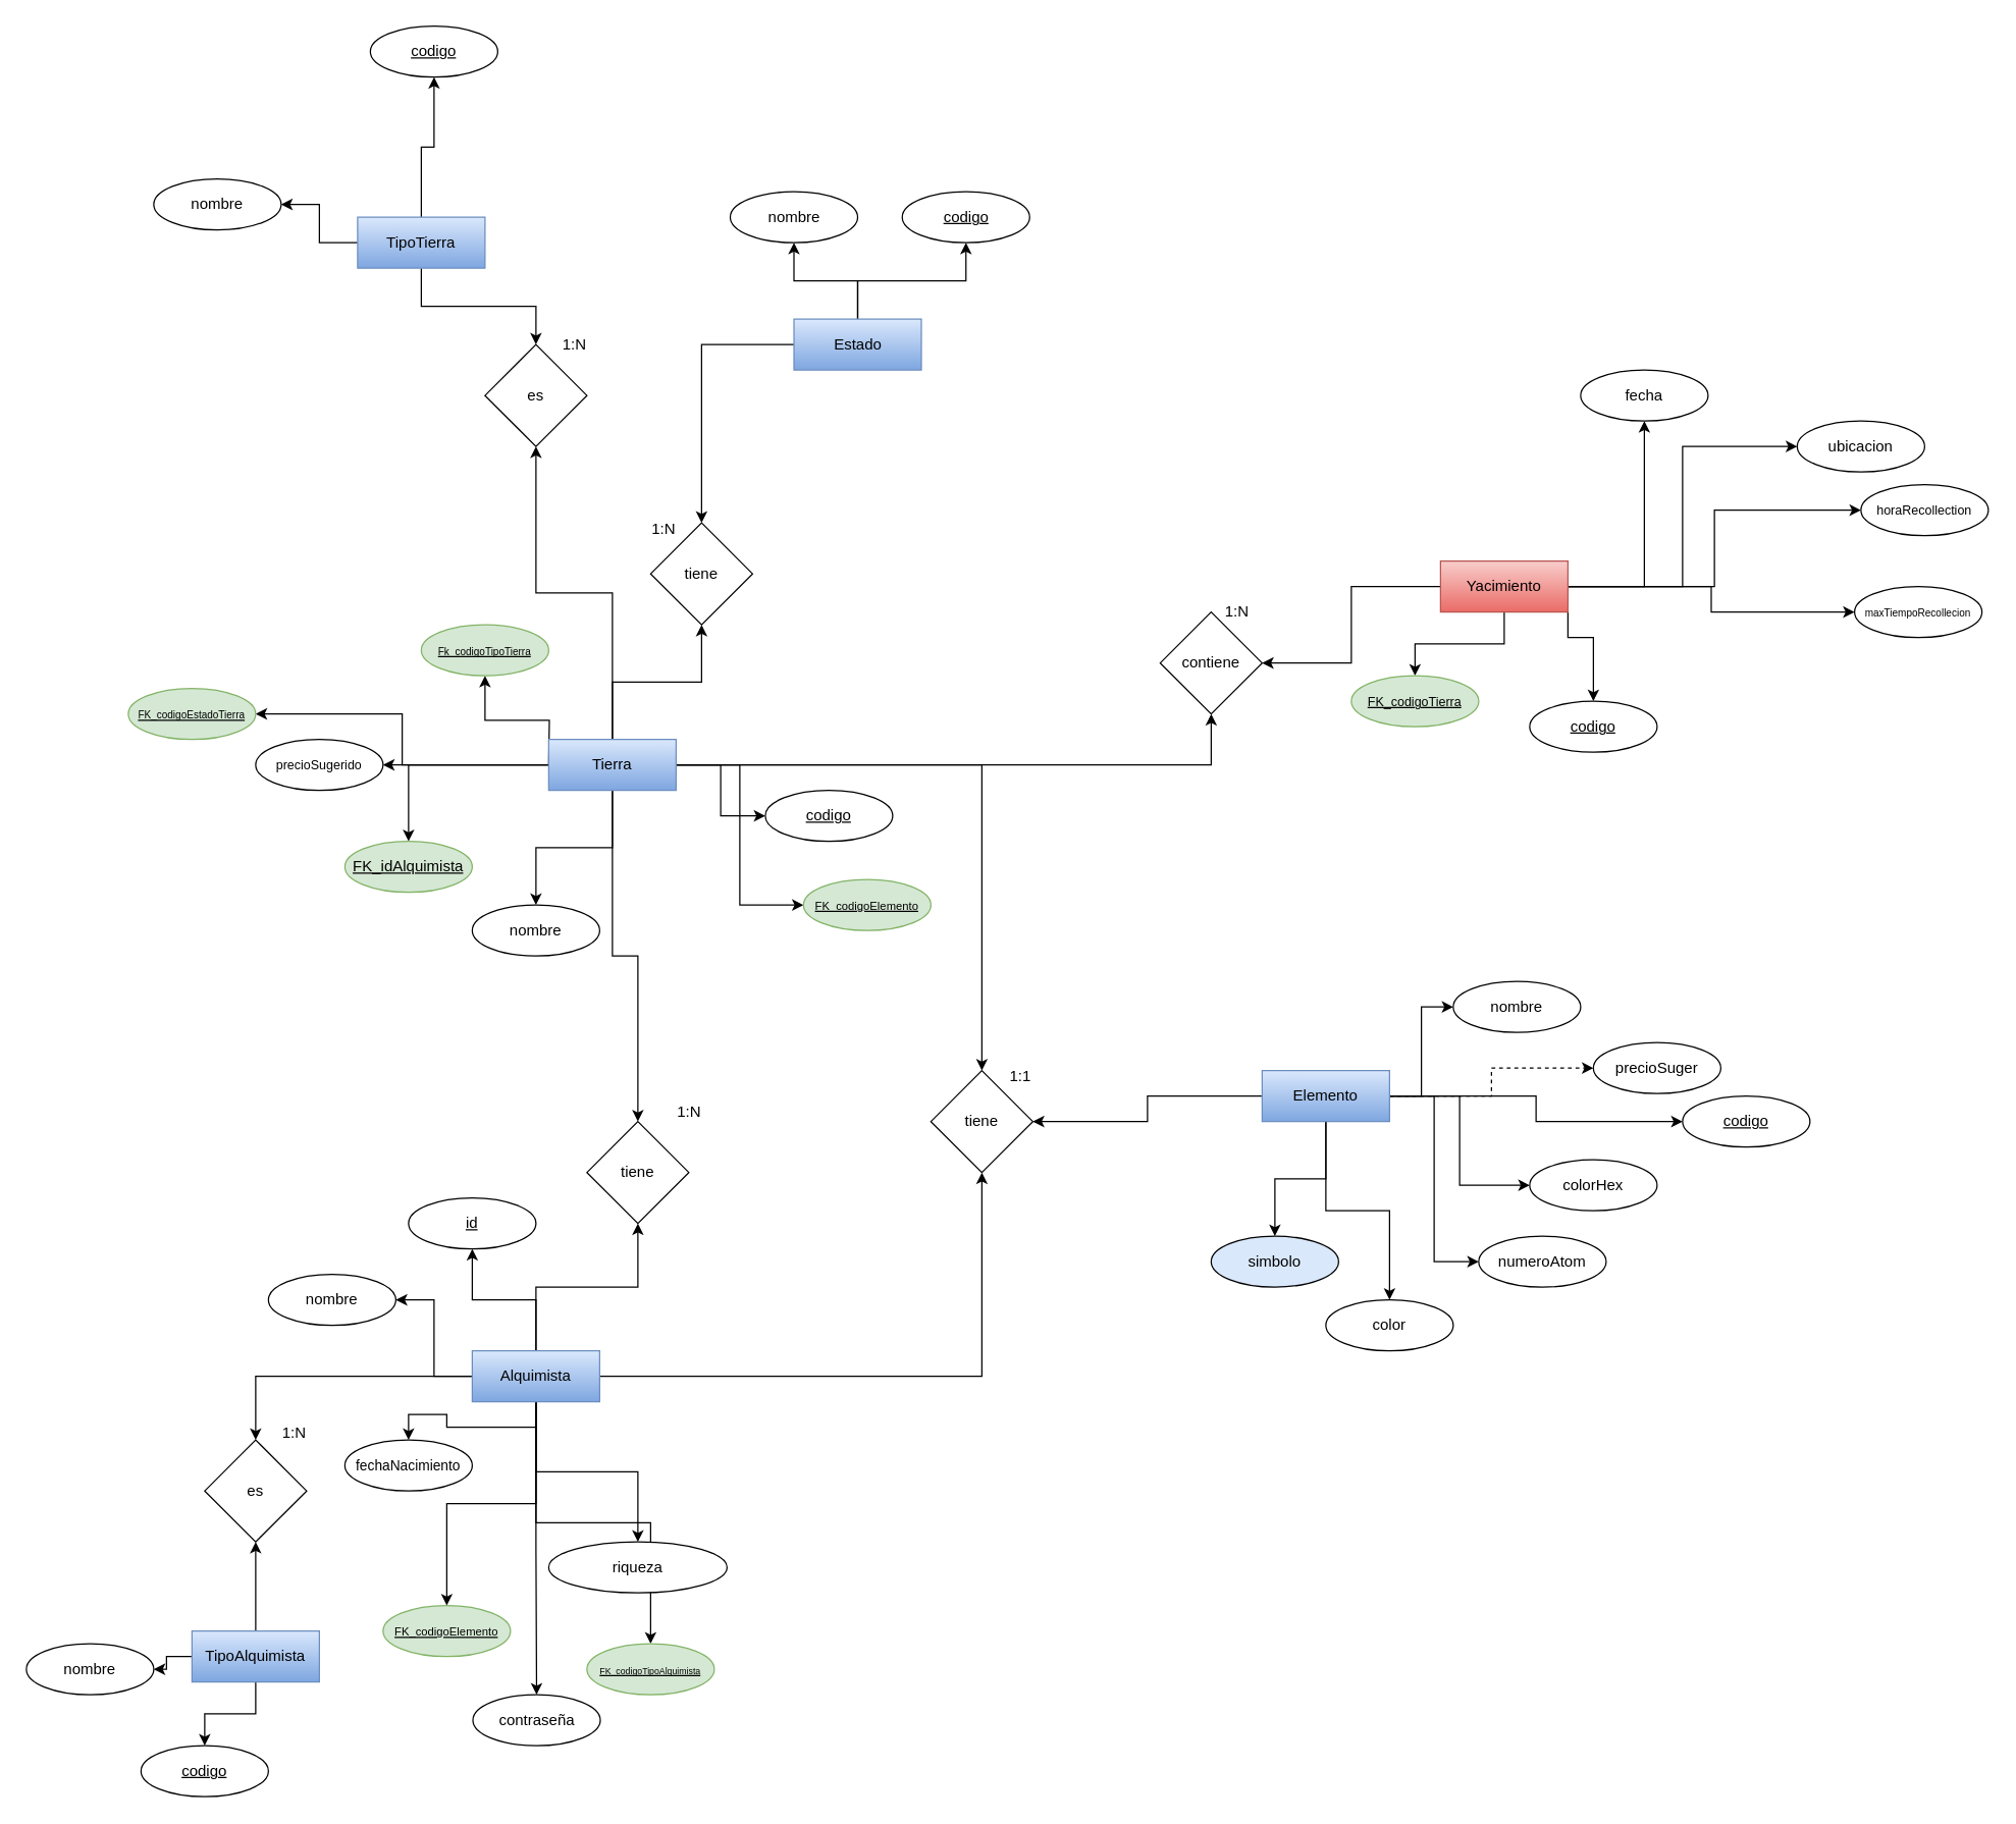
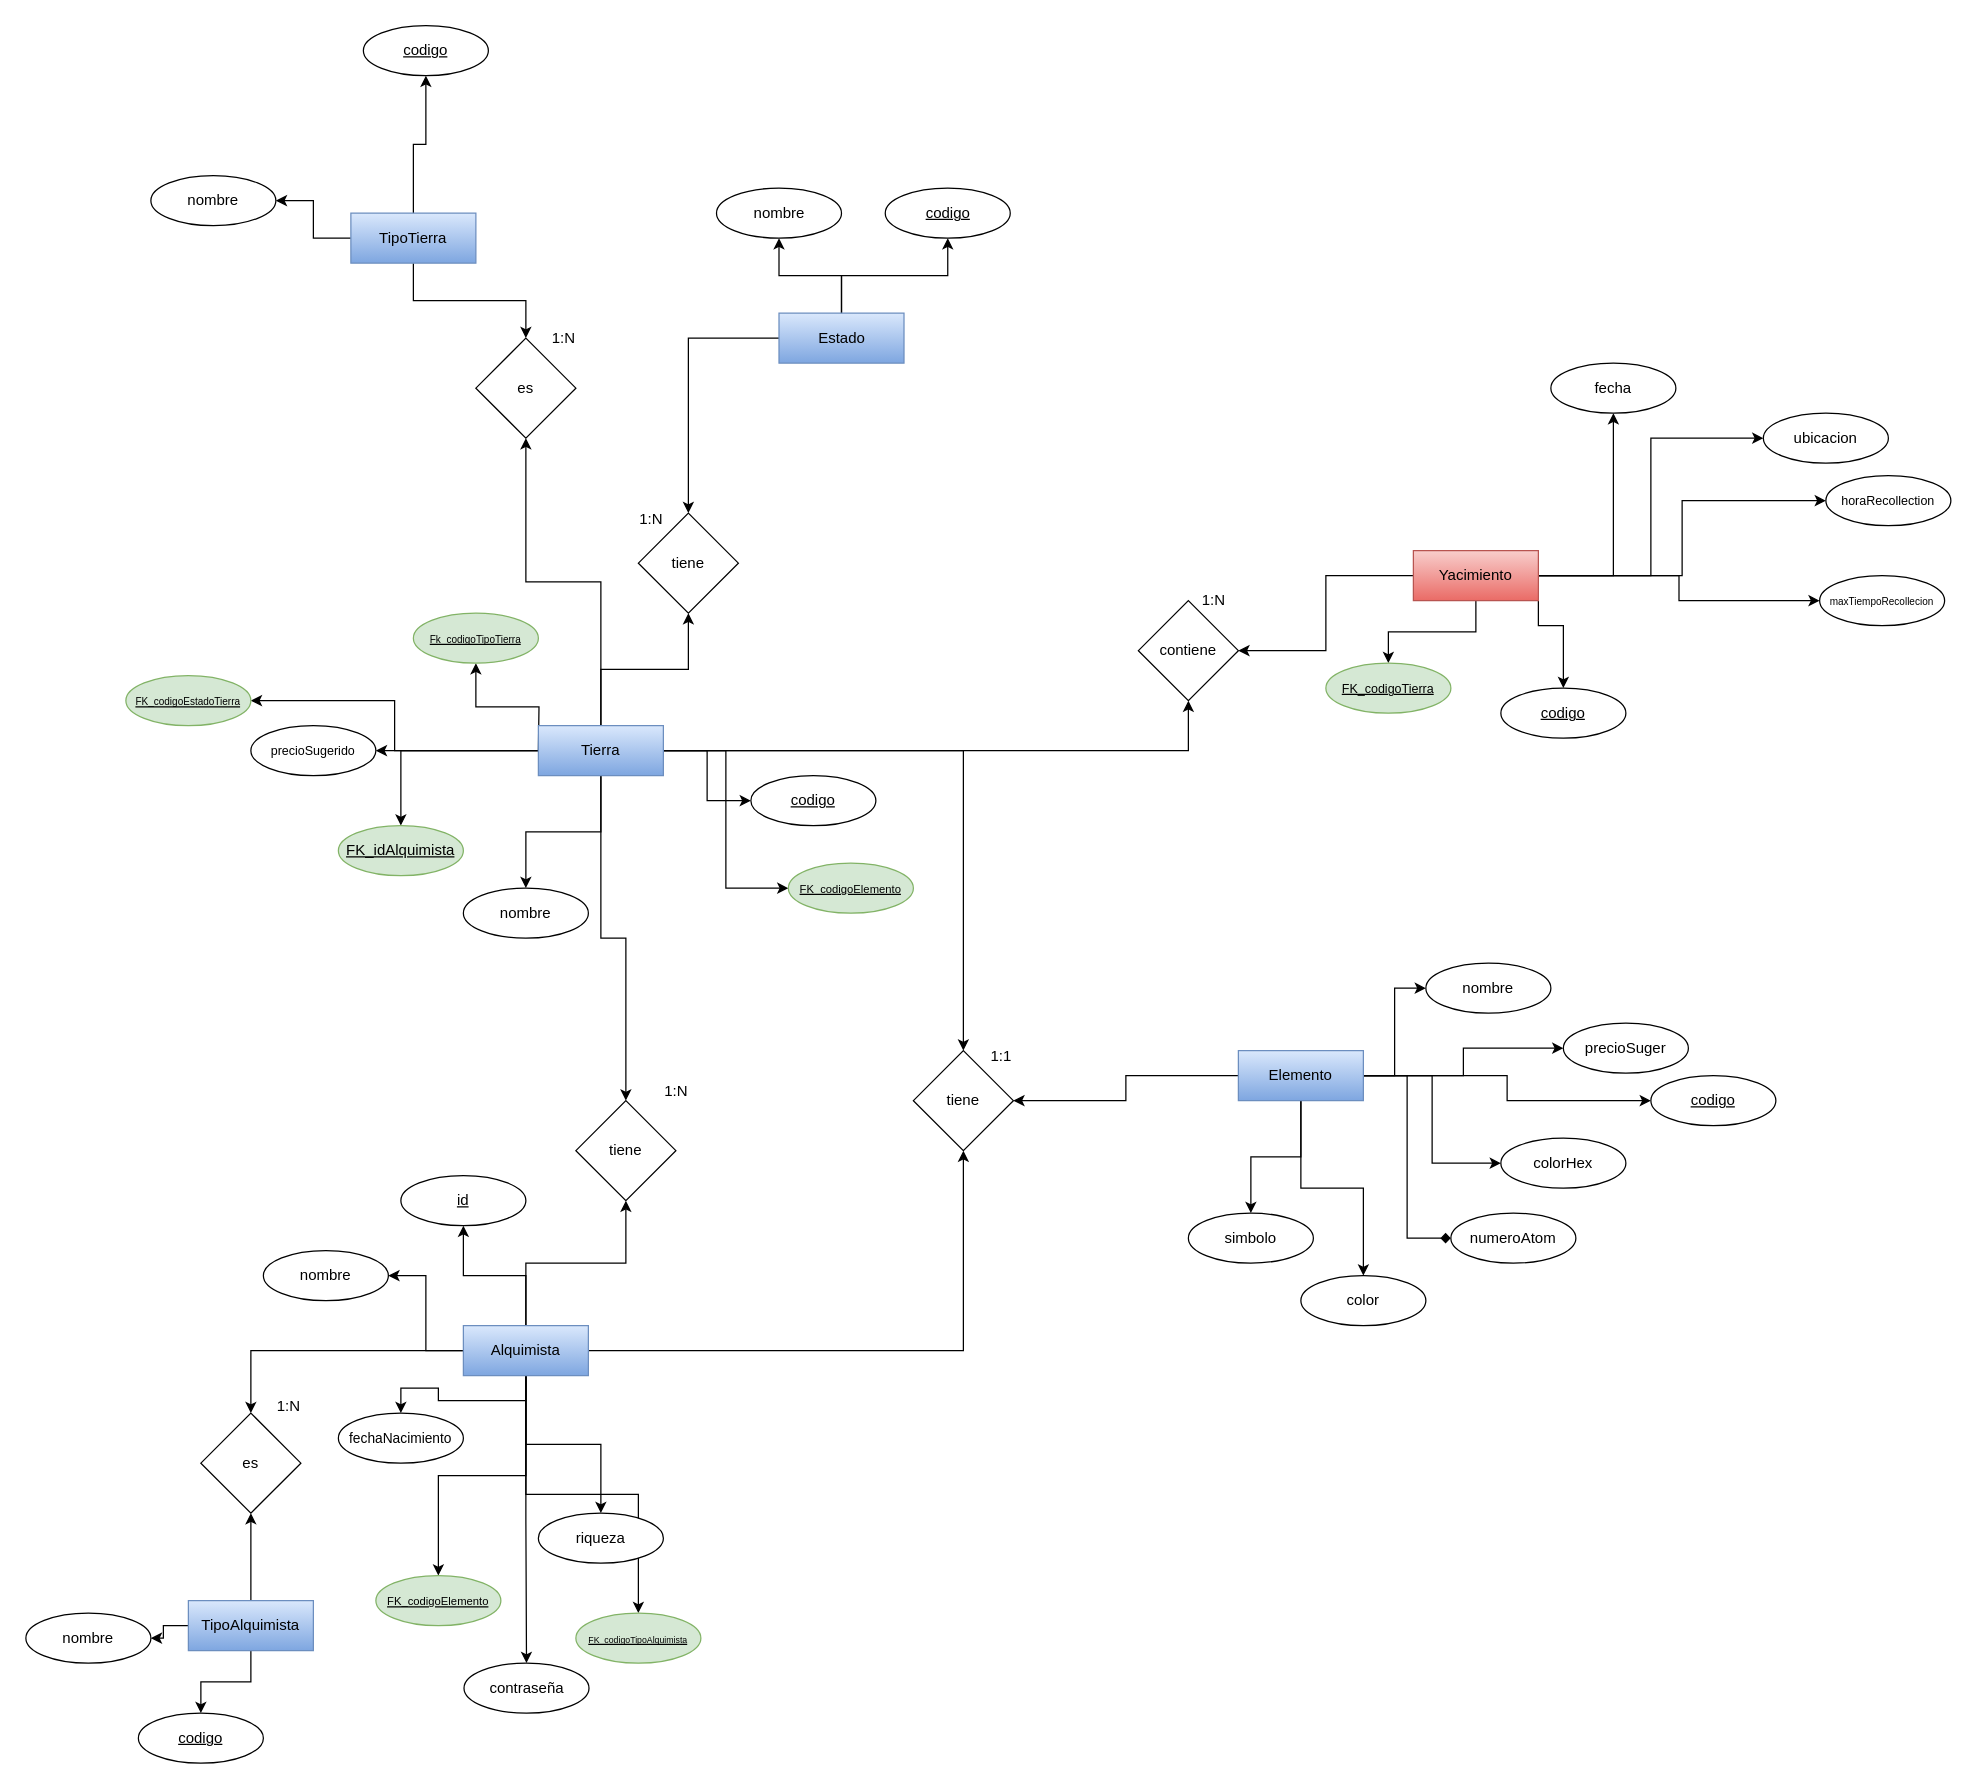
- <mxCell id="60" style="edgeStyle=orthogonalEdgeStyle;rounded=0;orthogonalLoop=1;jettySize=auto;html=1;entryX=0;entryY=0.5;entryDx=0;entryDy=0;dashed=1;" parent="1" source="68" target="74" edge="1"><mxGeometry relative="1" as="geometry" /></mxCell>
+ <mxCell id="60" style="edgeStyle=orthogonalEdgeStyle;rounded=0;orthogonalLoop=1;jettySize=auto;html=1;entryX=0;entryY=0.5;entryDx=0;entryDy=0;" parent="1" source="68" target="74" edge="1"><mxGeometry relative="1" as="geometry" /></mxCell>
- <mxCell id="70" value="simbolo" style="ellipse;whiteSpace=wrap;html=1;align=center;fillColor=#dae8fc;" parent="1" vertex="1"><mxGeometry x="950" y="970" width="100" height="40" as="geometry" /></mxCell>
+ <mxCell id="70" value="simbolo" style="ellipse;whiteSpace=wrap;html=1;align=center;" parent="1" vertex="1"><mxGeometry x="950" y="970" width="100" height="40" as="geometry" /></mxCell>
- <mxCell id="63" style="edgeStyle=orthogonalEdgeStyle;rounded=0;orthogonalLoop=1;jettySize=auto;html=1;entryX=0;entryY=0.5;entryDx=0;entryDy=0;" parent="1" source="68" target="72" edge="1"><mxGeometry relative="1" as="geometry" /></mxCell>
+ <mxCell id="63" style="edgeStyle=orthogonalEdgeStyle;rounded=0;orthogonalLoop=1;jettySize=auto;html=1;entryX=0;entryY=0.5;entryDx=0;entryDy=0;endArrow=diamond;" parent="1" source="68" target="72" edge="1"><mxGeometry relative="1" as="geometry" /></mxCell>
- <mxCell id="56" value="riqueza" style="ellipse;whiteSpace=wrap;html=1;align=center;" parent="1" vertex="1"><mxGeometry x="430" y="1210" width="140" height="40" as="geometry" /></mxCell>
+ <mxCell id="56" value="riqueza" style="ellipse;whiteSpace=wrap;html=1;align=center;" parent="1" vertex="1"><mxGeometry x="430" y="1210" width="100" height="40" as="geometry" /></mxCell>
